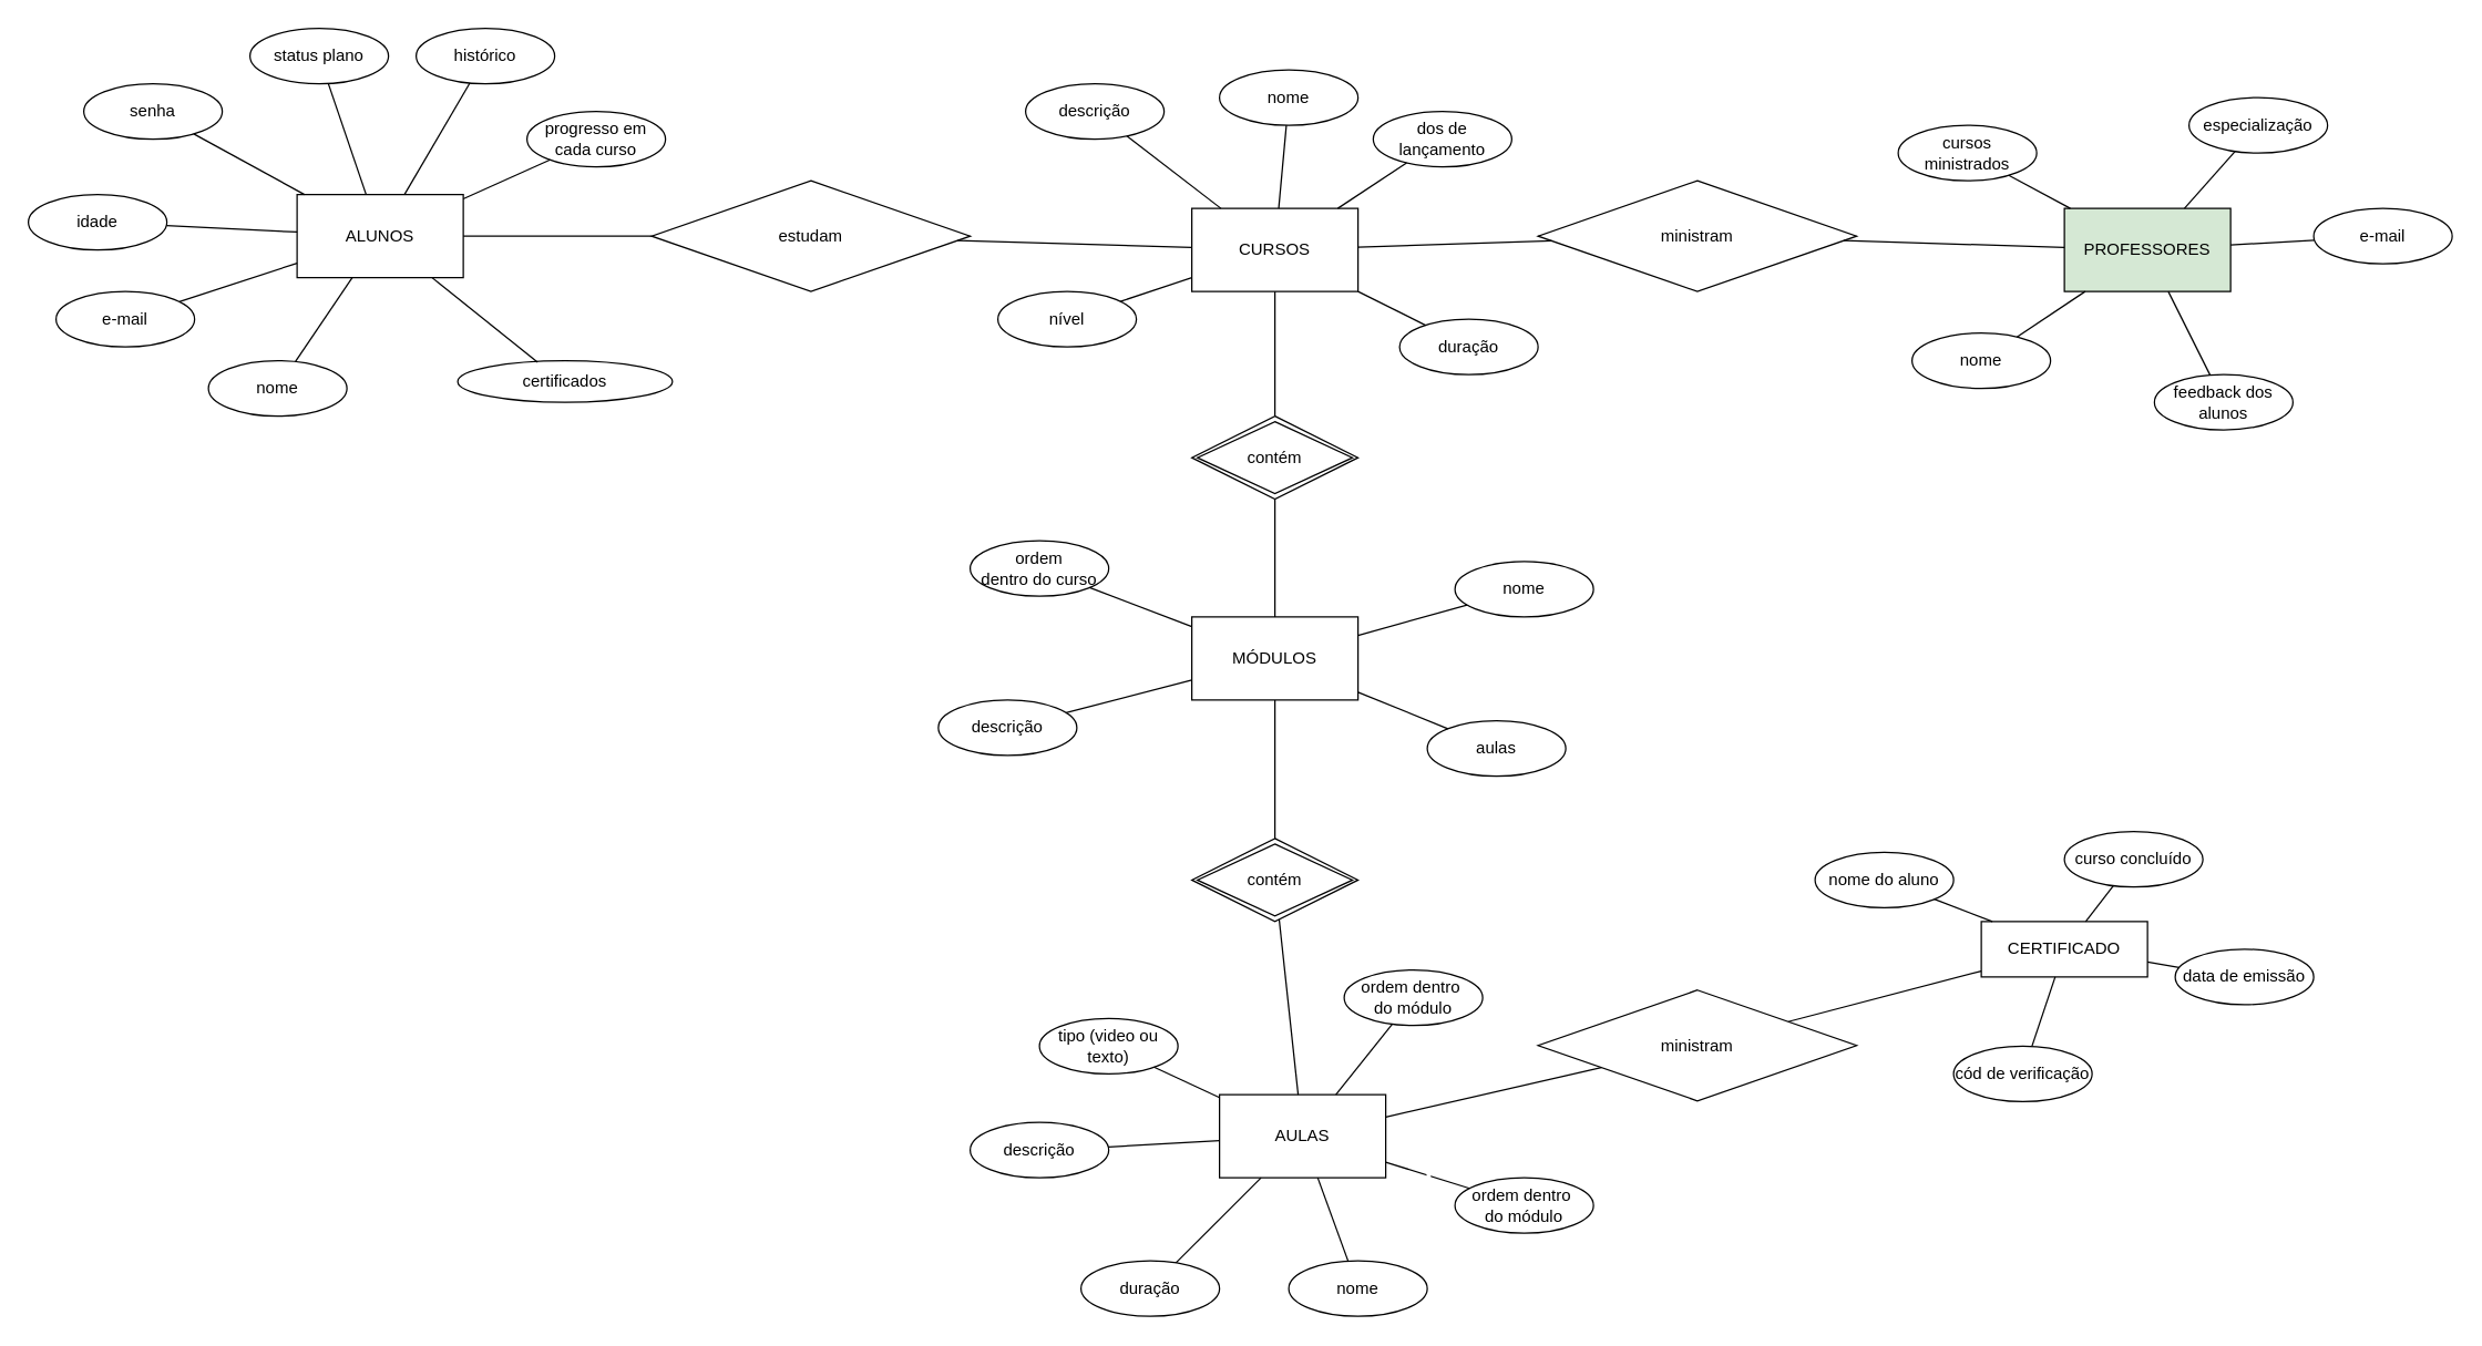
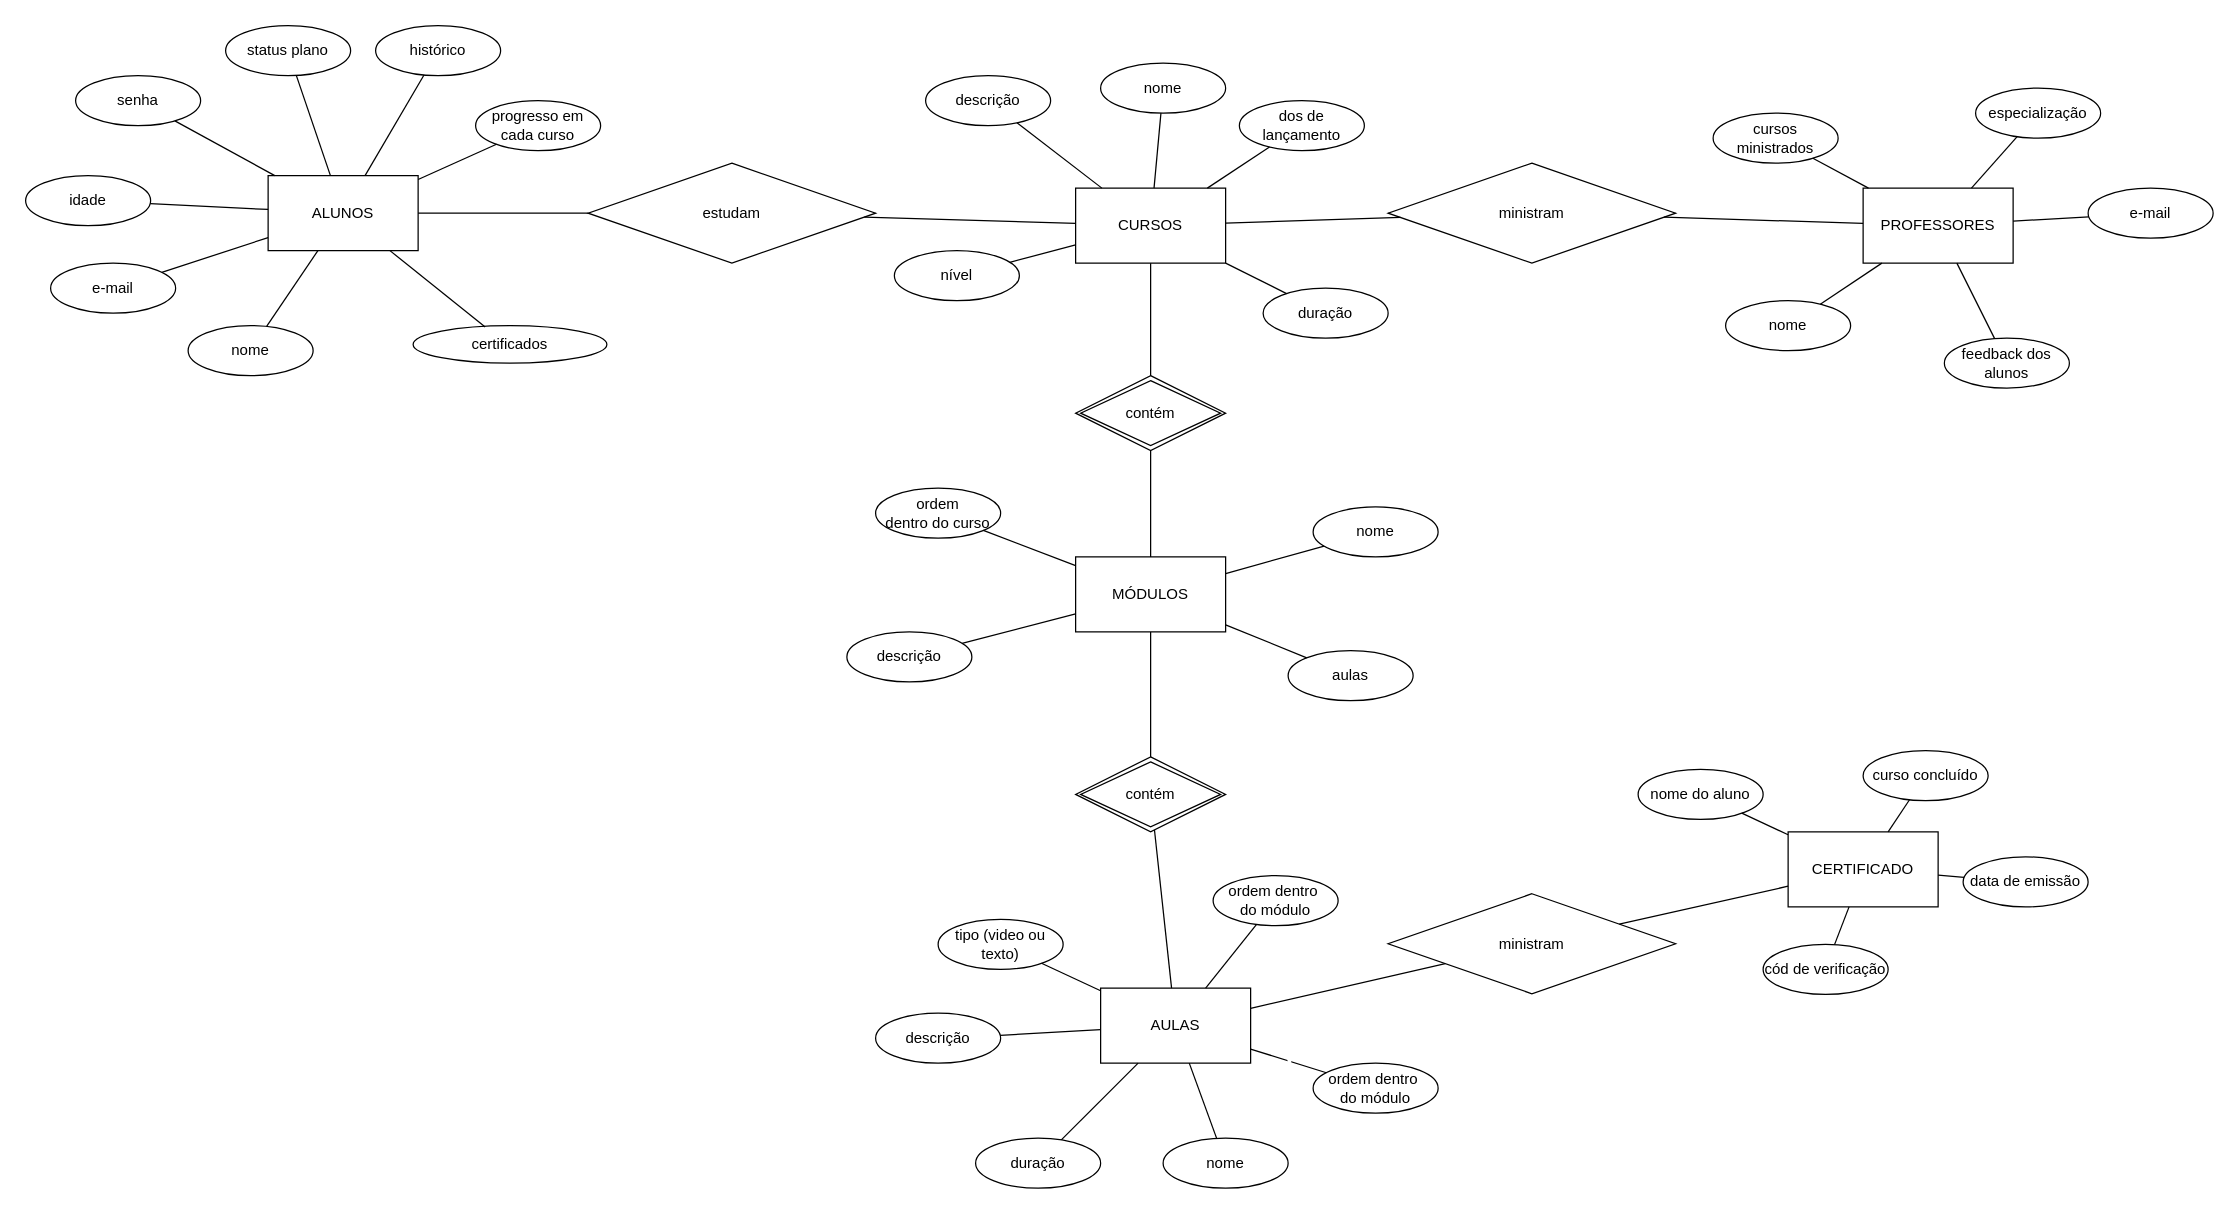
- <mxCell id="3" value="PROFESSORES" style="rounded=0;whiteSpace=wrap;html=1;fillColor=#d5e8d4;" parent="1" vertex="1"><mxGeometry x="1490" y="150" width="120" height="60" as="geometry" /></mxCell>
+ <mxCell id="3" value="PROFESSORES" style="rounded=0;whiteSpace=wrap;html=1;" parent="1" vertex="1"><mxGeometry x="1490" y="150" width="120" height="60" as="geometry" /></mxCell>
- <mxCell id="23" value="&lt;div&gt;nível&lt;br&gt;&lt;/div&gt;" style="ellipse;whiteSpace=wrap;html=1;" parent="1" vertex="1"><mxGeometry x="720" y="210" width="100" height="40" as="geometry" /></mxCell>
+ <mxCell id="23" value="&lt;div&gt;nível&lt;br&gt;&lt;/div&gt;" style="ellipse;whiteSpace=wrap;html=1;" parent="1" vertex="1"><mxGeometry x="715" y="200" width="100" height="40" as="geometry" /></mxCell>
- <mxCell id="7" value="CERTIFICADO" style="rounded=0;whiteSpace=wrap;html=1;" parent="1" vertex="1"><mxGeometry x="1430" y="665" width="120" height="40" as="geometry" /></mxCell>
+ <mxCell id="7" value="CERTIFICADO" style="rounded=0;whiteSpace=wrap;html=1;" parent="1" vertex="1"><mxGeometry x="1430" y="665" width="120" height="60" as="geometry" /></mxCell>
